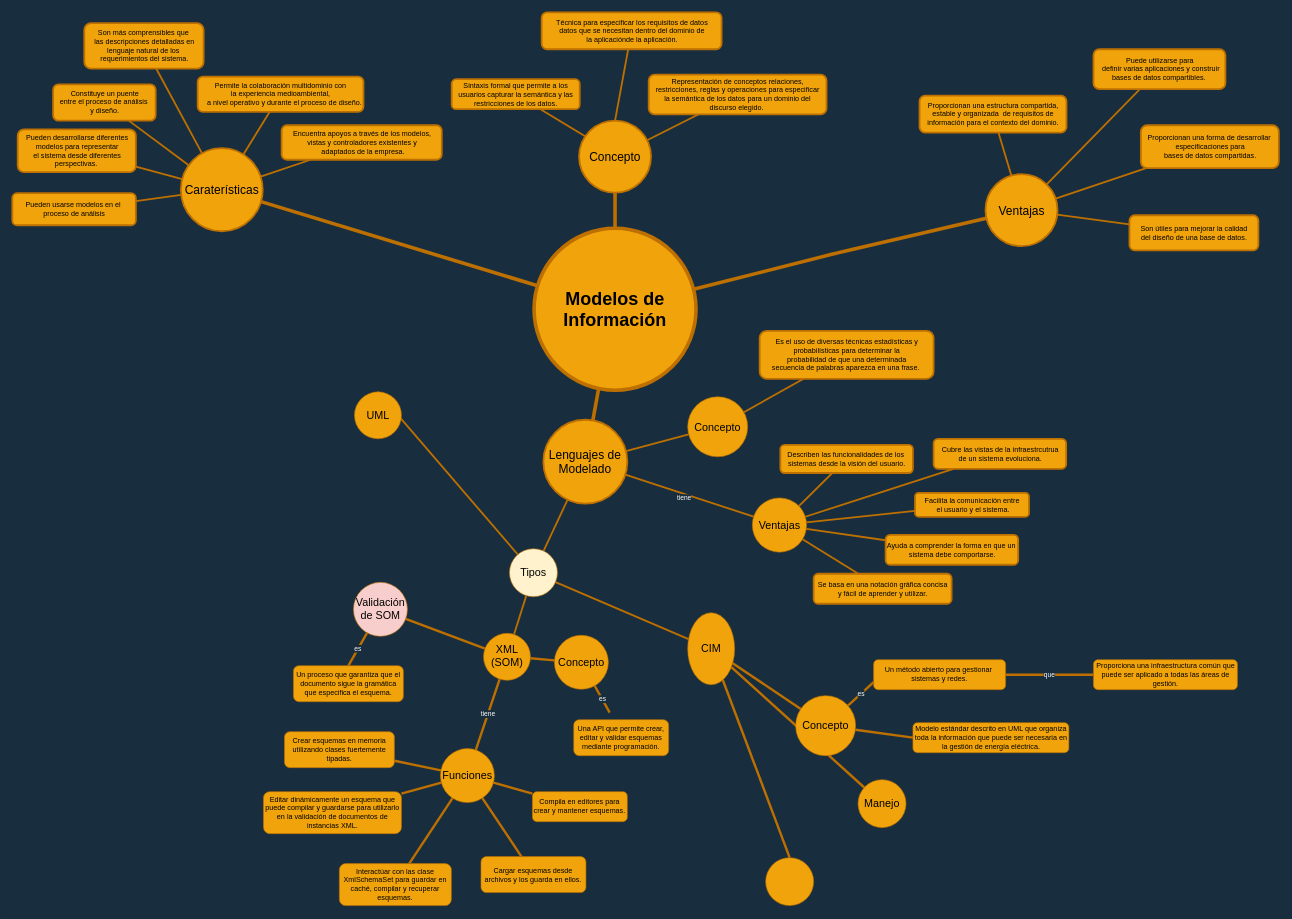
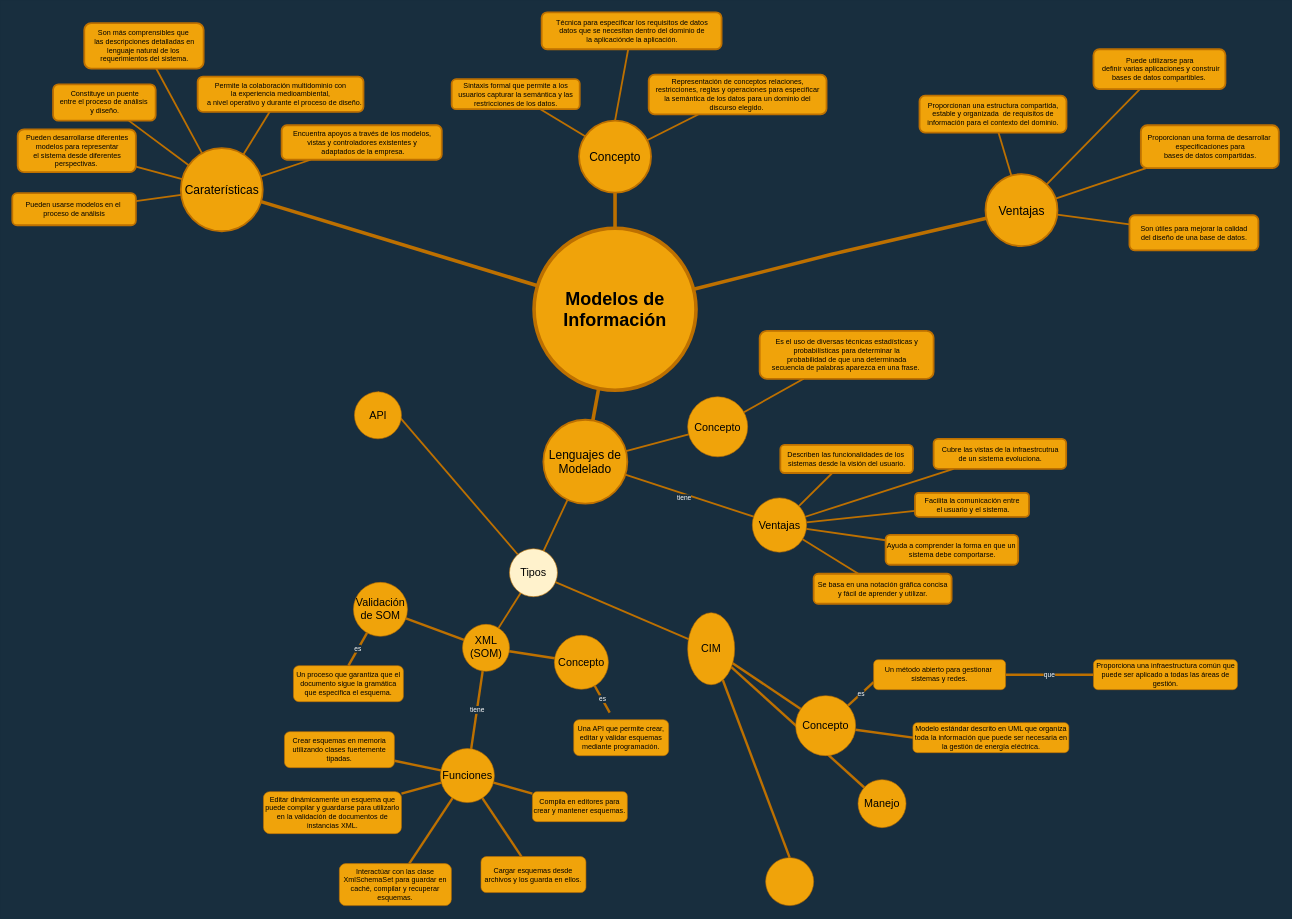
- <mxCell id="59" value="&lt;font style=&quot;font-size: 18px&quot;&gt;UML&lt;/font&gt;" style="ellipse;whiteSpace=wrap;html=1;aspect=fixed;fillColor=#f0a30a;strokeColor=#BD7000;rounded=1;fontColor=#000000;" vertex="1" parent="1"><mxGeometry x="590.5" y="652.75" width="78.25" height="78.25" as="geometry" /></mxCell>
+ <mxCell id="59" value="&lt;font style=&quot;font-size: 18px&quot;&gt;API&lt;/font&gt;" style="ellipse;whiteSpace=wrap;html=1;aspect=fixed;fillColor=#f0a30a;strokeColor=#BD7000;rounded=1;fontColor=#000000;" vertex="1" parent="1"><mxGeometry x="590.5" y="652.75" width="78.25" height="78.25" as="geometry" /></mxCell>
- <mxCell id="90" value="&lt;span style=&quot;font-size: 18px&quot;&gt;Validación de SOM&lt;/span&gt;" style="ellipse;whiteSpace=wrap;html=1;aspect=fixed;rounded=1;fillColor=#f8cecc;strokeColor=#BD7000;fontColor=#000000;" vertex="1" parent="1"><mxGeometry x="588.75" y="970.34" width="90" height="90" as="geometry" /></mxCell>
+ <mxCell id="90" value="&lt;span style=&quot;font-size: 18px&quot;&gt;Validación de SOM&lt;/span&gt;" style="ellipse;whiteSpace=wrap;html=1;aspect=fixed;rounded=1;fillColor=#f0a30a;strokeColor=#BD7000;fontColor=#000000;" vertex="1" parent="1"><mxGeometry x="588.75" y="970.34" width="90" height="90" as="geometry" /></mxCell>
- <mxCell id="60" value="&lt;font style=&quot;font-size: 18px&quot;&gt;XML&lt;br&gt;(SOM)&lt;br&gt;&lt;/font&gt;" style="ellipse;whiteSpace=wrap;html=1;aspect=fixed;fillColor=#f0a30a;strokeColor=#BD7000;rounded=1;fontColor=#000000;" vertex="1" parent="1"><mxGeometry x="805.62" y="1055.34" width="78.25" height="78.25" as="geometry" /></mxCell>
+ <mxCell id="60" value="&lt;font style=&quot;font-size: 18px&quot;&gt;XML&lt;br&gt;(SOM)&lt;br&gt;&lt;/font&gt;" style="ellipse;whiteSpace=wrap;html=1;aspect=fixed;fillColor=#f0a30a;strokeColor=#BD7000;rounded=1;fontColor=#000000;" vertex="1" parent="1"><mxGeometry x="770.62" y="1040.34" width="78.25" height="78.25" as="geometry" /></mxCell>
